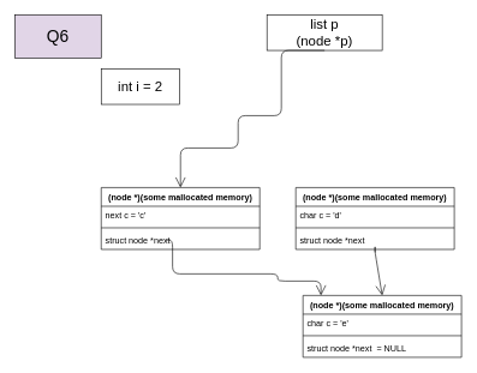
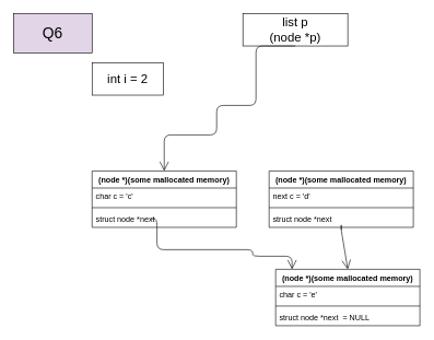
- <mxCell id="3" value="next c = 'c'" style="text;strokeColor=none;fillColor=none;align=left;verticalAlign=top;spacingLeft=4;spacingRight=4;overflow=hidden;rotatable=0;points=[[0,0.5],[1,0.5]];portConstraint=eastwest;" parent="2" vertex="1"><mxGeometry y="26" width="220" height="26" as="geometry" /></mxCell>
+ <mxCell id="3" value="char c = 'c'" style="text;strokeColor=none;fillColor=none;align=left;verticalAlign=top;spacingLeft=4;spacingRight=4;overflow=hidden;rotatable=0;points=[[0,0.5],[1,0.5]];portConstraint=eastwest;" parent="2" vertex="1"><mxGeometry y="26" width="220" height="26" as="geometry" /></mxCell>
- <mxCell id="10" value="char c = 'd'" style="text;strokeColor=none;fillColor=none;align=left;verticalAlign=top;spacingLeft=4;spacingRight=4;overflow=hidden;rotatable=0;points=[[0,0.5],[1,0.5]];portConstraint=eastwest;" parent="9" vertex="1"><mxGeometry y="26" width="220" height="26" as="geometry" /></mxCell>
+ <mxCell id="10" value="next c = 'd'" style="text;strokeColor=none;fillColor=none;align=left;verticalAlign=top;spacingLeft=4;spacingRight=4;overflow=hidden;rotatable=0;points=[[0,0.5],[1,0.5]];portConstraint=eastwest;" parent="9" vertex="1"><mxGeometry y="26" width="220" height="26" as="geometry" /></mxCell>
